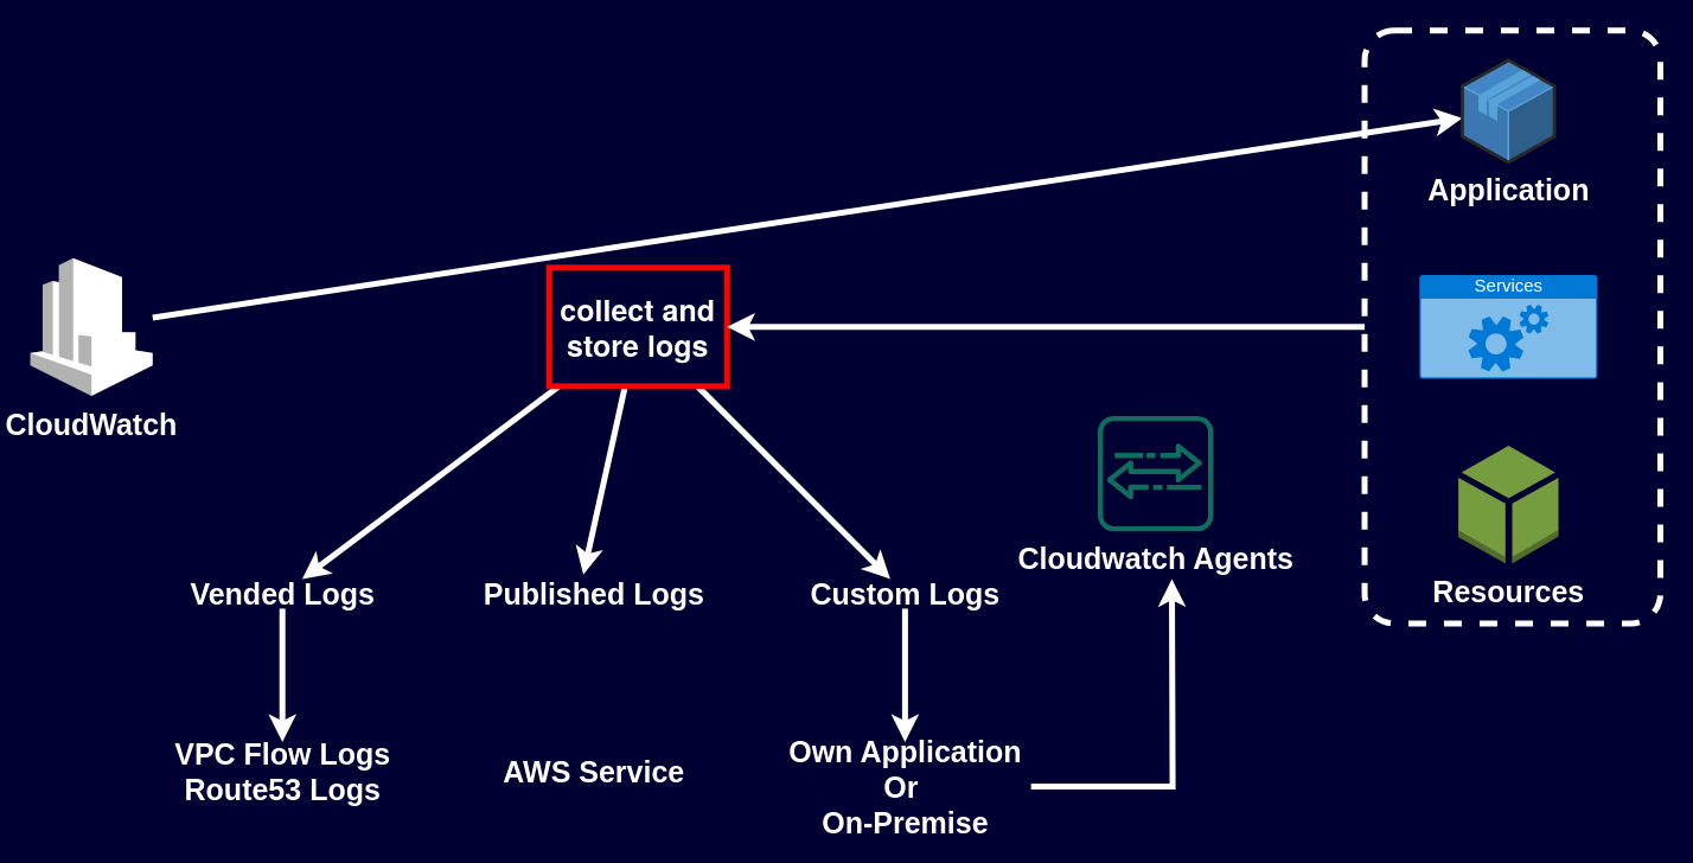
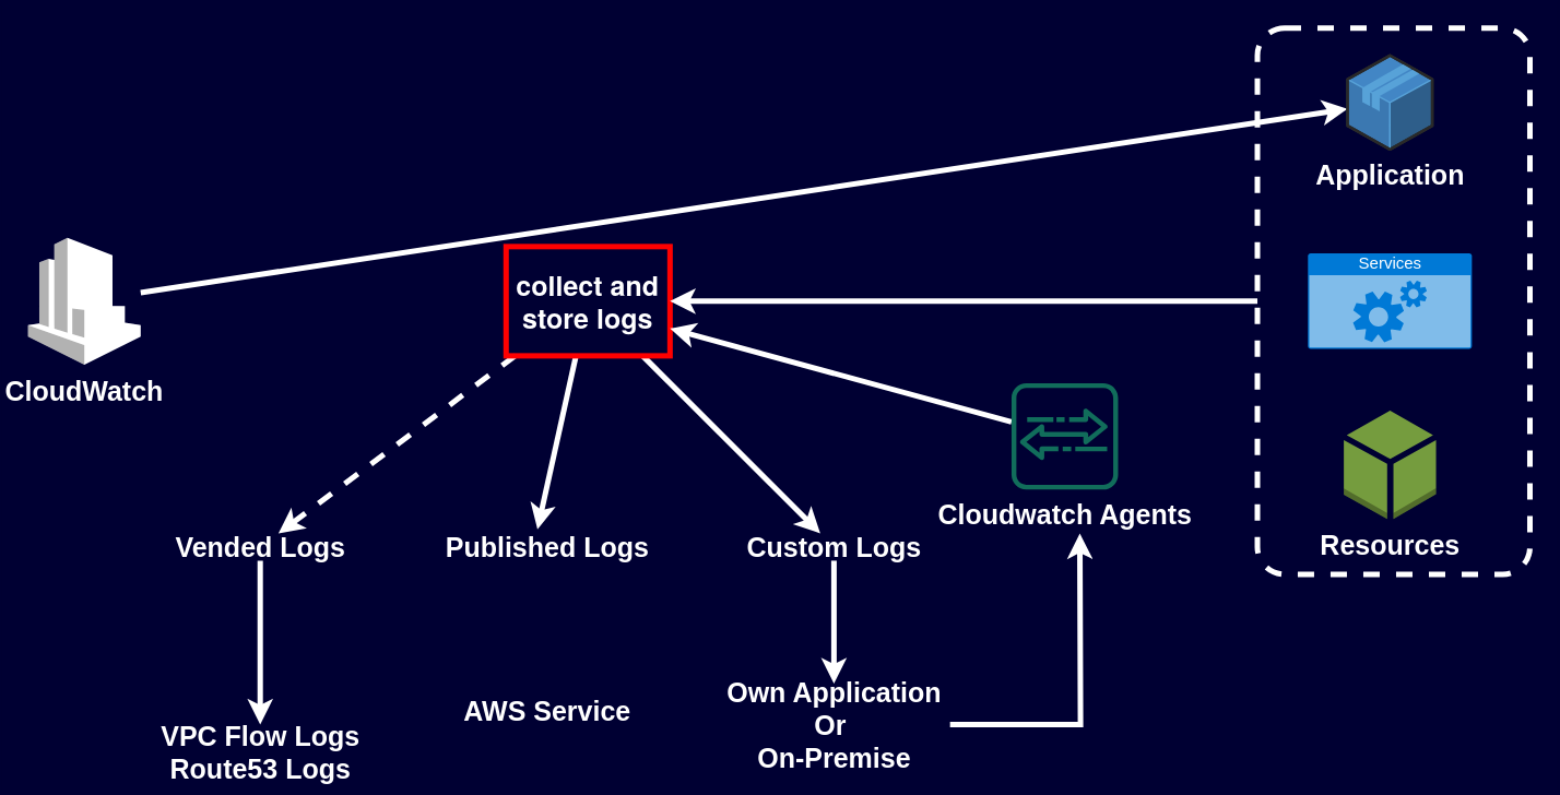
- <mxCell id="4" style="edgeStyle=none;rounded=0;orthogonalLoop=1;jettySize=auto;html=1;strokeColor=#FFFFFF;strokeWidth=4;" edge="1" parent="1" source="7" target="15"><mxGeometry relative="1" as="geometry" /></mxCell>
+ <mxCell id="4" style="edgeStyle=none;rounded=0;orthogonalLoop=1;jettySize=auto;html=1;strokeColor=#FFFFFF;strokeWidth=4;dashed=1;" edge="1" parent="1" source="7" target="15"><mxGeometry relative="1" as="geometry" /></mxCell>
+ <mxCell id="23" style="rounded=0;orthogonalLoop=1;jettySize=auto;html=1;strokeColor=#FFFFFF;strokeWidth=4;entryX=1;entryY=0.75;entryDx=0;entryDy=0;" edge="1" parent="1" source="24" target="7"><mxGeometry relative="1" as="geometry"><mxPoint x="600" y="270" as="targetPoint" /></mxGeometry></mxCell>
- <mxCell id="19" value="&lt;font color=&quot;#ffffff&quot;&gt;&lt;span style=&quot;font-size: 20px&quot;&gt;&lt;b&gt;VPC Flow Logs&lt;br&gt;Route53 Logs&lt;br&gt;&lt;/b&gt;&lt;/span&gt;&lt;/font&gt;" style="text;html=1;resizable=0;autosize=1;align=center;verticalAlign=middle;points=[];fillColor=none;strokeColor=none;rounded=0;dashed=1;" vertex="1" parent="1"><mxGeometry x="110" y="500" width="160" height="40" as="geometry" /></mxCell>
+ <mxCell id="19" value="&lt;font color=&quot;#ffffff&quot;&gt;&lt;span style=&quot;font-size: 20px&quot;&gt;&lt;b&gt;VPC Flow Logs&lt;br&gt;Route53 Logs&lt;br&gt;&lt;/b&gt;&lt;/span&gt;&lt;/font&gt;" style="text;html=1;resizable=0;autosize=1;align=center;verticalAlign=middle;points=[];fillColor=none;strokeColor=none;rounded=0;dashed=1;" vertex="1" parent="1"><mxGeometry x="110" y="530" width="160" height="40" as="geometry" /></mxCell>
